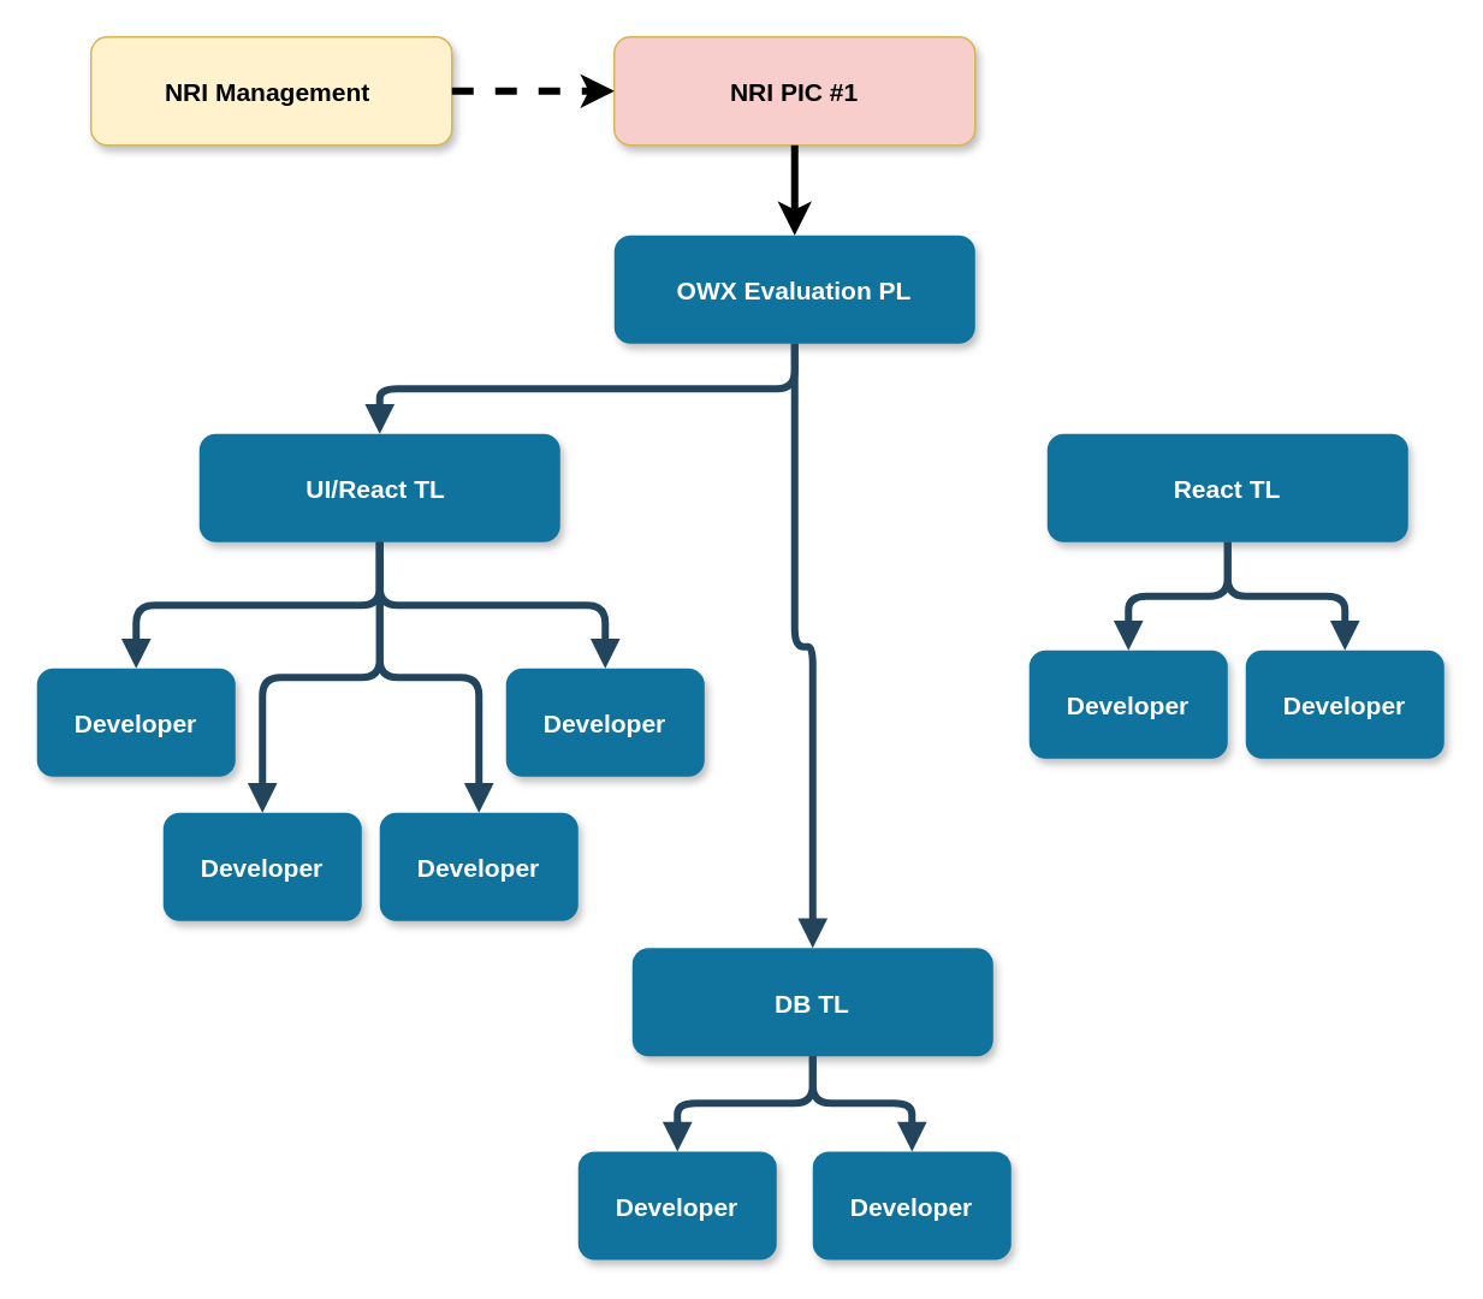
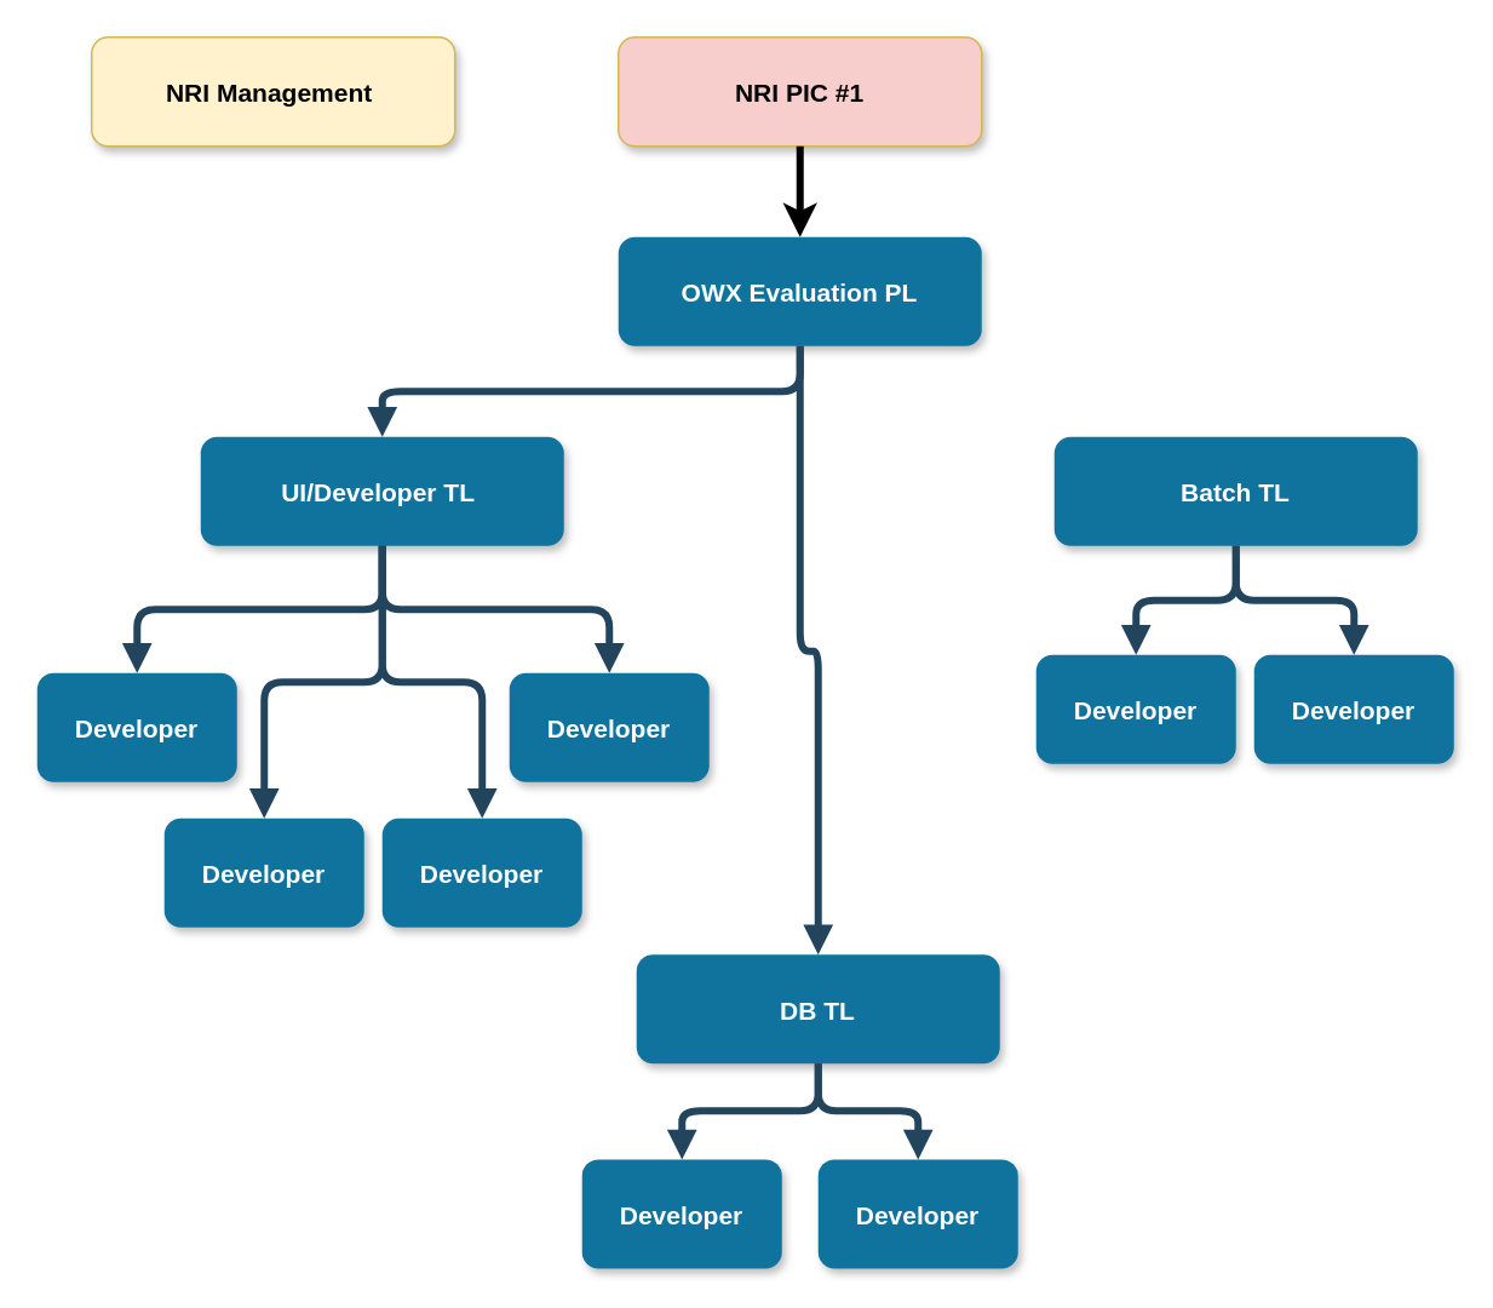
- <mxCell id="26" style="edgeStyle=orthogonalEdgeStyle;rounded=0;orthogonalLoop=1;jettySize=auto;html=1;strokeWidth=4;dashed=1;entryX=0;entryY=0.5;entryDx=0;entryDy=0;exitX=1;exitY=0.5;exitDx=0;exitDy=0;" parent="1" source="25" target="24" edge="1"><mxGeometry relative="1" as="geometry"><mxPoint x="250" y="80" as="sourcePoint" /><mxPoint x="290" y="60" as="targetPoint" /></mxGeometry></mxCell>
- <mxCell id="3" value="UI/React TL " style="rounded=1;fillColor=#10739E;strokeColor=none;shadow=1;gradientColor=none;fontStyle=1;fontColor=#FFFFFF;fontSize=14;" parent="1" vertex="1"><mxGeometry x="110" y="240" width="200" height="60" as="geometry" /></mxCell>
+ <mxCell id="3" value="UI/Developer TL " style="rounded=1;fillColor=#10739E;strokeColor=none;shadow=1;gradientColor=none;fontStyle=1;fontColor=#FFFFFF;fontSize=14;" parent="1" vertex="1"><mxGeometry x="110" y="240" width="200" height="60" as="geometry" /></mxCell>
- <mxCell id="19" value="React TL" style="rounded=1;fillColor=#10739E;strokeColor=none;shadow=1;gradientColor=none;fontStyle=1;fontColor=#FFFFFF;fontSize=14;" parent="1" vertex="1"><mxGeometry x="580" y="240" width="200" height="60" as="geometry" /></mxCell>
+ <mxCell id="19" value="Batch TL" style="rounded=1;fillColor=#10739E;strokeColor=none;shadow=1;gradientColor=none;fontStyle=1;fontColor=#FFFFFF;fontSize=14;" parent="1" vertex="1"><mxGeometry x="580" y="240" width="200" height="60" as="geometry" /></mxCell>
